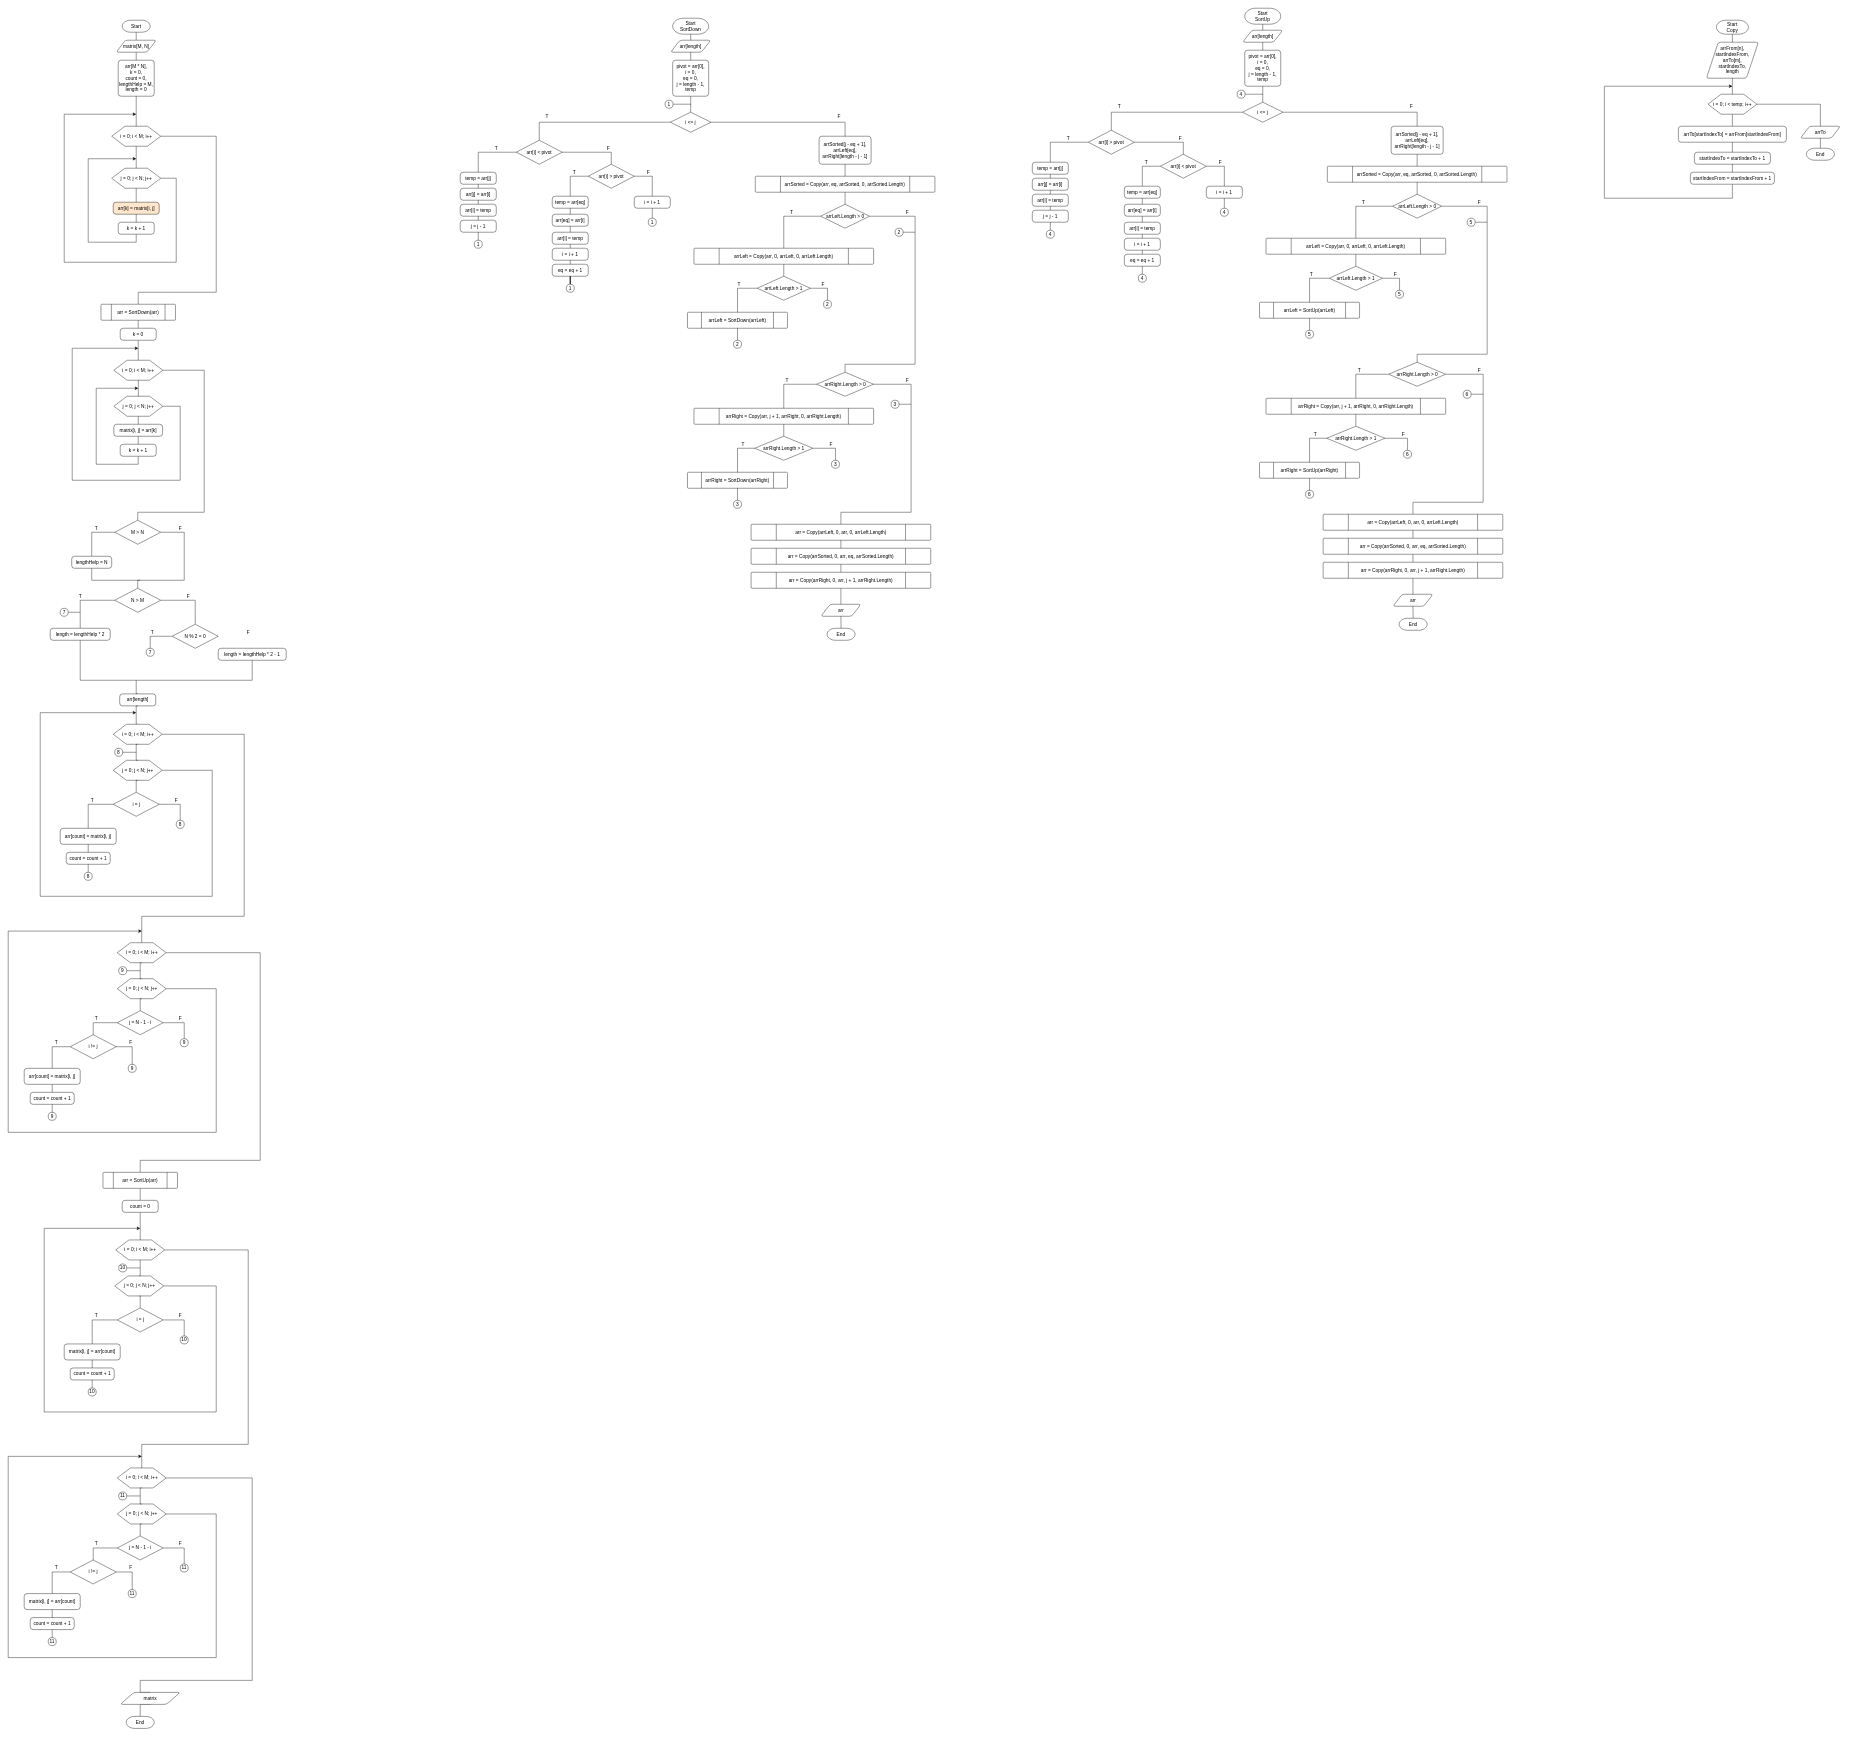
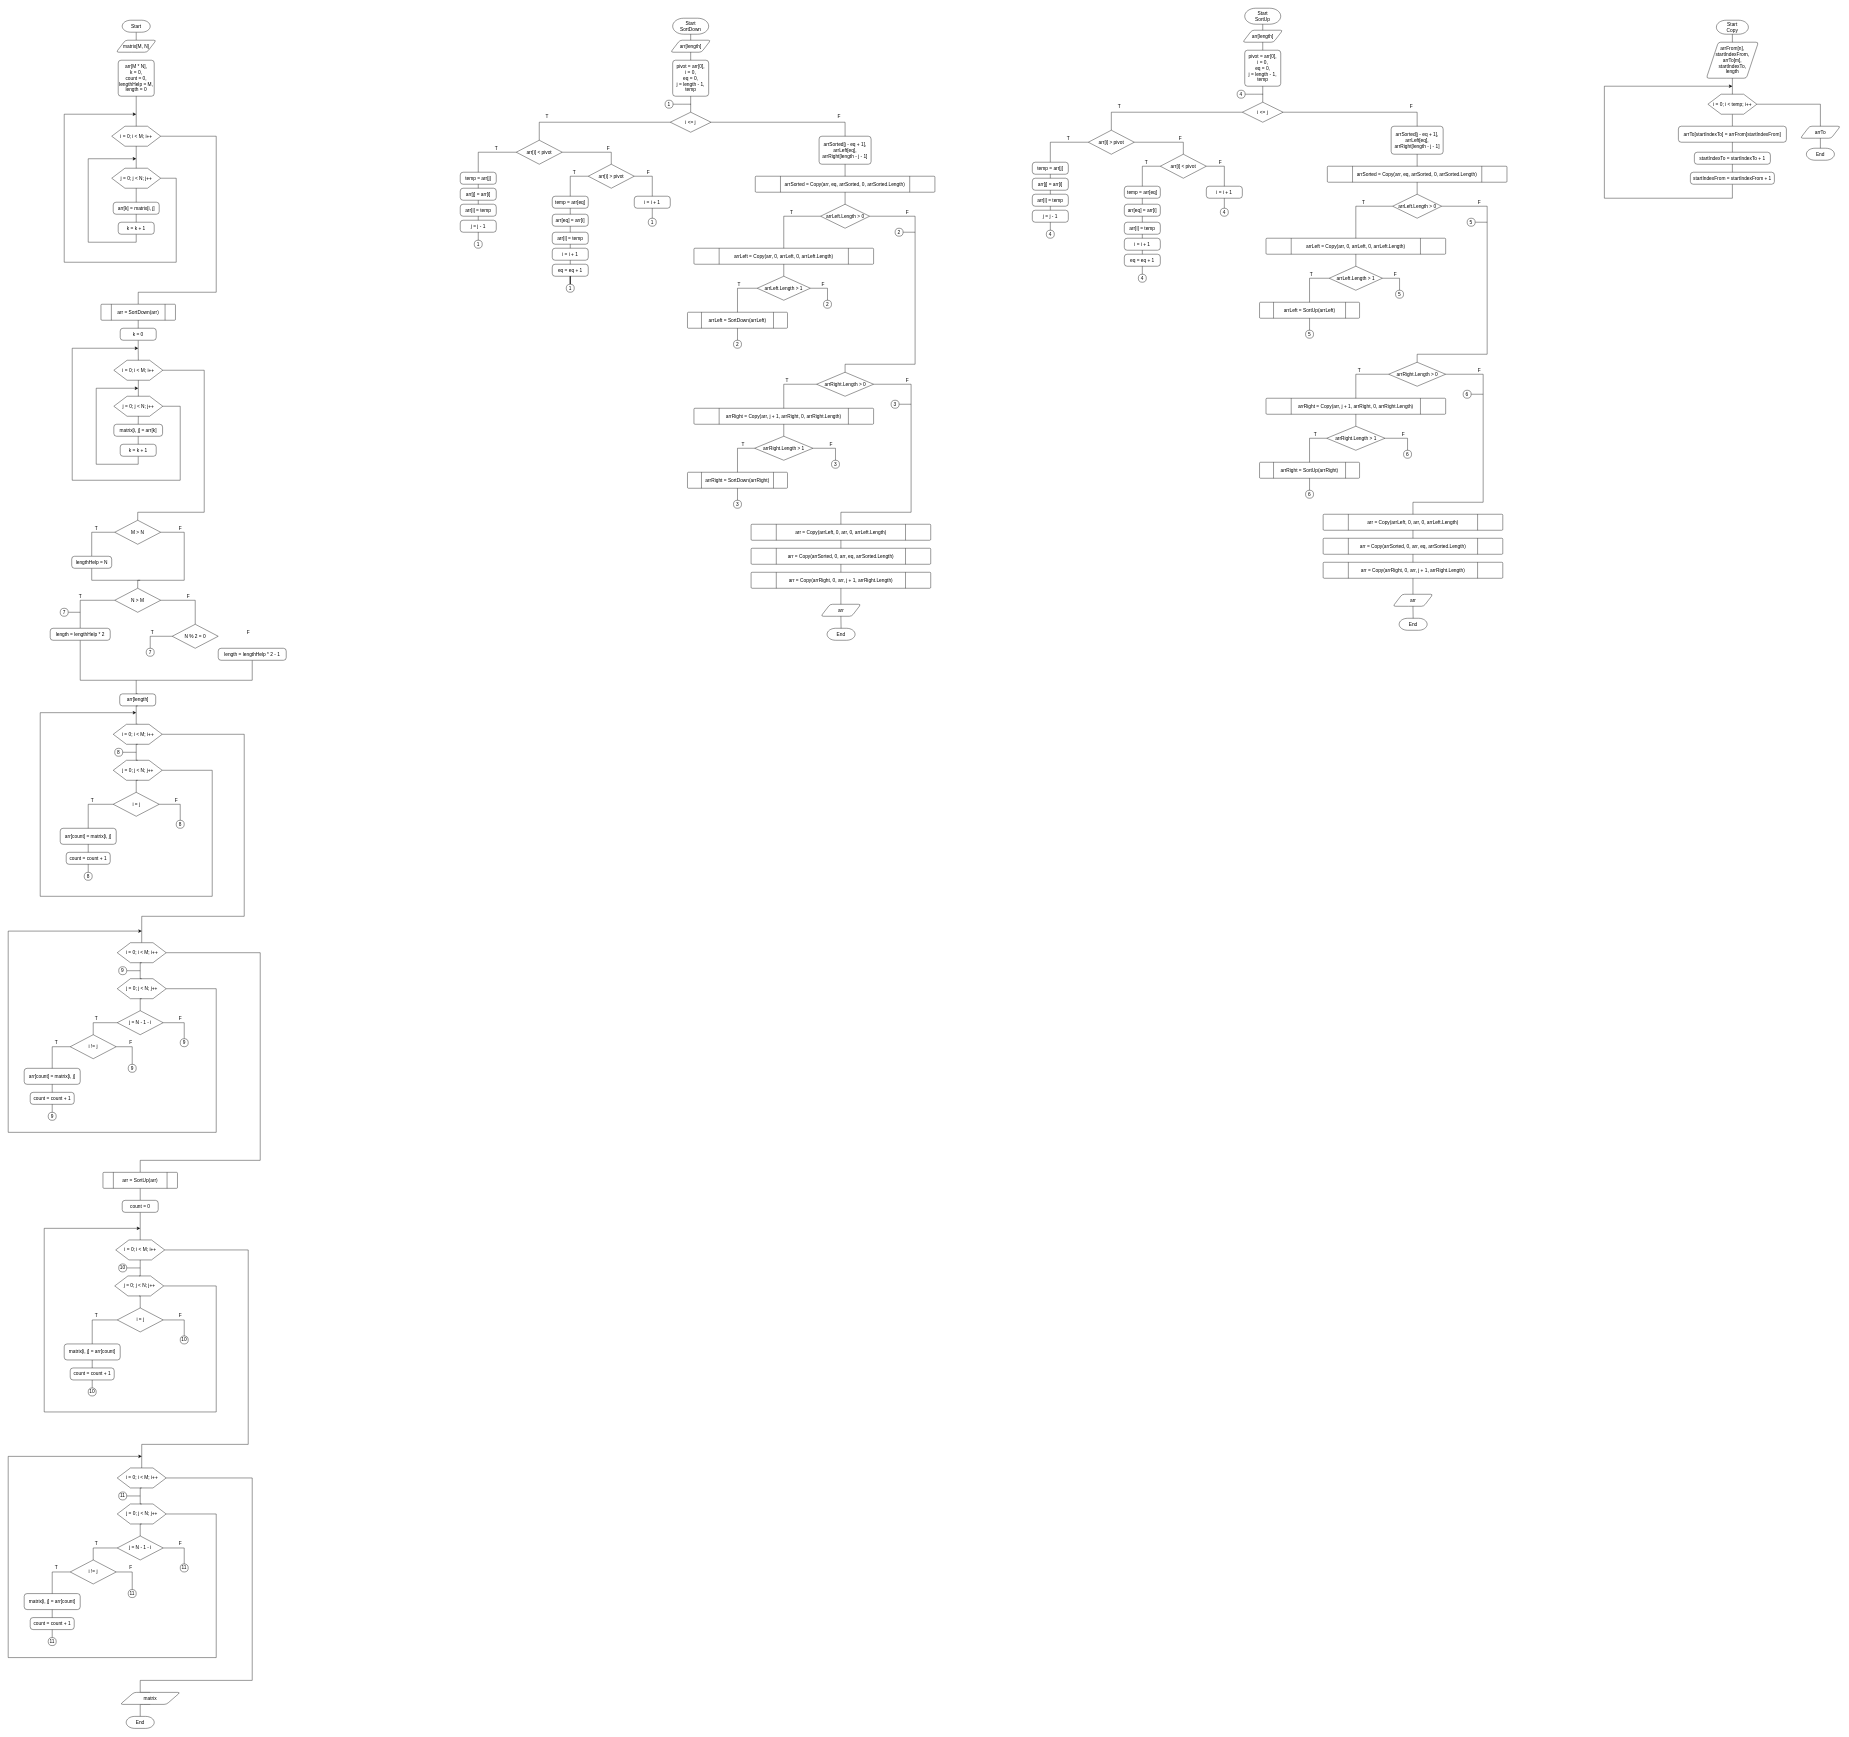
- <mxCell id="200" style="edgeStyle=orthogonalEdgeStyle;rounded=0;orthogonalLoop=1;jettySize=auto;html=1;exitX=0.5;exitY=1;exitDx=0;exitDy=0;entryX=0.5;entryY=0;entryDx=0;entryDy=0;endArrow=none;endFill=0;" parent="197" source="201" target="202" edge="1"><mxGeometry relative="1" as="geometry" /></mxCell>
- <mxCell id="224" value="arr[k] = matrix[i, j]" style="rounded=1;whiteSpace=wrap;html=1;absoluteArcSize=1;arcSize=14;strokeWidth=1;fillColor=#ffe6cc;" parent="1" vertex="1"><mxGeometry x="282.5" y="505" width="115" height="30" as="geometry" /></mxCell>
+ <mxCell id="224" value="arr[k] = matrix[i, j]" style="rounded=1;whiteSpace=wrap;html=1;absoluteArcSize=1;arcSize=14;strokeWidth=1;" parent="1" vertex="1"><mxGeometry x="282.5" y="505" width="115" height="30" as="geometry" /></mxCell>
